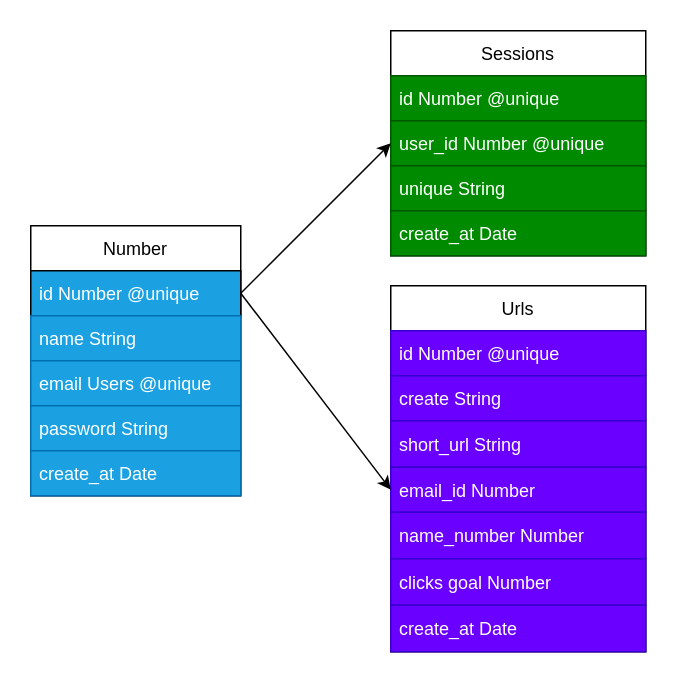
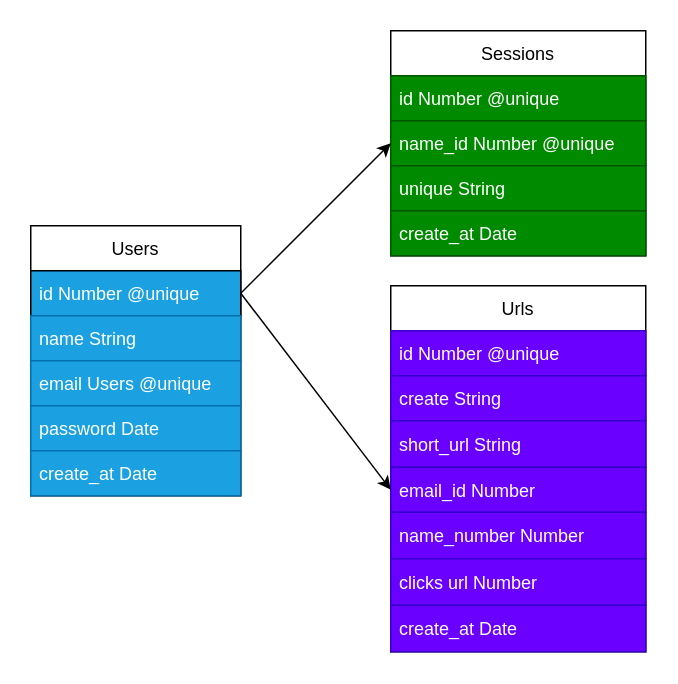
- <mxCell id="10" value="user_id Number @unique" style="text;strokeColor=#005700;fillColor=#008a00;align=left;verticalAlign=middle;spacingLeft=4;spacingRight=4;overflow=hidden;points=[[0,0.5],[1,0.5]];portConstraint=eastwest;rotatable=0;fontColor=#ffffff;" parent="8" vertex="1"><mxGeometry y="60" width="170" height="30" as="geometry" /></mxCell>
+ <mxCell id="10" value="name_id Number @unique" style="text;strokeColor=#005700;fillColor=#008a00;align=left;verticalAlign=middle;spacingLeft=4;spacingRight=4;overflow=hidden;points=[[0,0.5],[1,0.5]];portConstraint=eastwest;rotatable=0;fontColor=#ffffff;" parent="8" vertex="1"><mxGeometry y="60" width="170" height="30" as="geometry" /></mxCell>
- <mxCell id="2" value="Number" style="swimlane;fontStyle=0;childLayout=stackLayout;horizontal=1;startSize=30;horizontalStack=0;resizeParent=1;resizeParentMax=0;resizeLast=0;collapsible=1;marginBottom=0;" parent="1" vertex="1"><mxGeometry x="20" y="150" width="140" height="180" as="geometry"><mxRectangle x="170" y="100" width="60" height="30" as="alternateBounds" /></mxGeometry></mxCell>
+ <mxCell id="2" value="Users" style="swimlane;fontStyle=0;childLayout=stackLayout;horizontal=1;startSize=30;horizontalStack=0;resizeParent=1;resizeParentMax=0;resizeLast=0;collapsible=1;marginBottom=0;" parent="1" vertex="1"><mxGeometry x="20" y="150" width="140" height="180" as="geometry"><mxRectangle x="170" y="100" width="60" height="30" as="alternateBounds" /></mxGeometry></mxCell>
- <mxCell id="6" value="password String" style="text;strokeColor=#006EAF;fillColor=#1ba1e2;align=left;verticalAlign=middle;spacingLeft=4;spacingRight=4;overflow=hidden;points=[[0,0.5],[1,0.5]];portConstraint=eastwest;rotatable=0;fontColor=#ffffff;rounded=0;glass=0;sketch=0;shadow=0;fontStyle=0;horizontal=1;fontSize=12;" parent="2" vertex="1"><mxGeometry y="120" width="140" height="30" as="geometry" /></mxCell>
+ <mxCell id="6" value="password Date" style="text;strokeColor=#006EAF;fillColor=#1ba1e2;align=left;verticalAlign=middle;spacingLeft=4;spacingRight=4;overflow=hidden;points=[[0,0.5],[1,0.5]];portConstraint=eastwest;rotatable=0;fontColor=#ffffff;rounded=0;glass=0;sketch=0;shadow=0;fontStyle=0;horizontal=1;fontSize=12;" parent="2" vertex="1"><mxGeometry y="120" width="140" height="30" as="geometry" /></mxCell>
- <mxCell id="20" value="clicks goal Number" style="text;strokeColor=#3700CC;fillColor=#6a00ff;align=left;verticalAlign=middle;spacingLeft=4;spacingRight=4;overflow=hidden;points=[[0,0.5],[1,0.5]];portConstraint=eastwest;rotatable=0;fontColor=#ffffff;rounded=0;glass=0;sketch=0;shadow=0;fontStyle=0;horizontal=1;fontSize=12;" parent="14" vertex="1"><mxGeometry y="182" width="170" height="31" as="geometry" /></mxCell>
+ <mxCell id="20" value="clicks url Number" style="text;strokeColor=#3700CC;fillColor=#6a00ff;align=left;verticalAlign=middle;spacingLeft=4;spacingRight=4;overflow=hidden;points=[[0,0.5],[1,0.5]];portConstraint=eastwest;rotatable=0;fontColor=#ffffff;rounded=0;glass=0;sketch=0;shadow=0;fontStyle=0;horizontal=1;fontSize=12;" parent="14" vertex="1"><mxGeometry y="182" width="170" height="31" as="geometry" /></mxCell>
